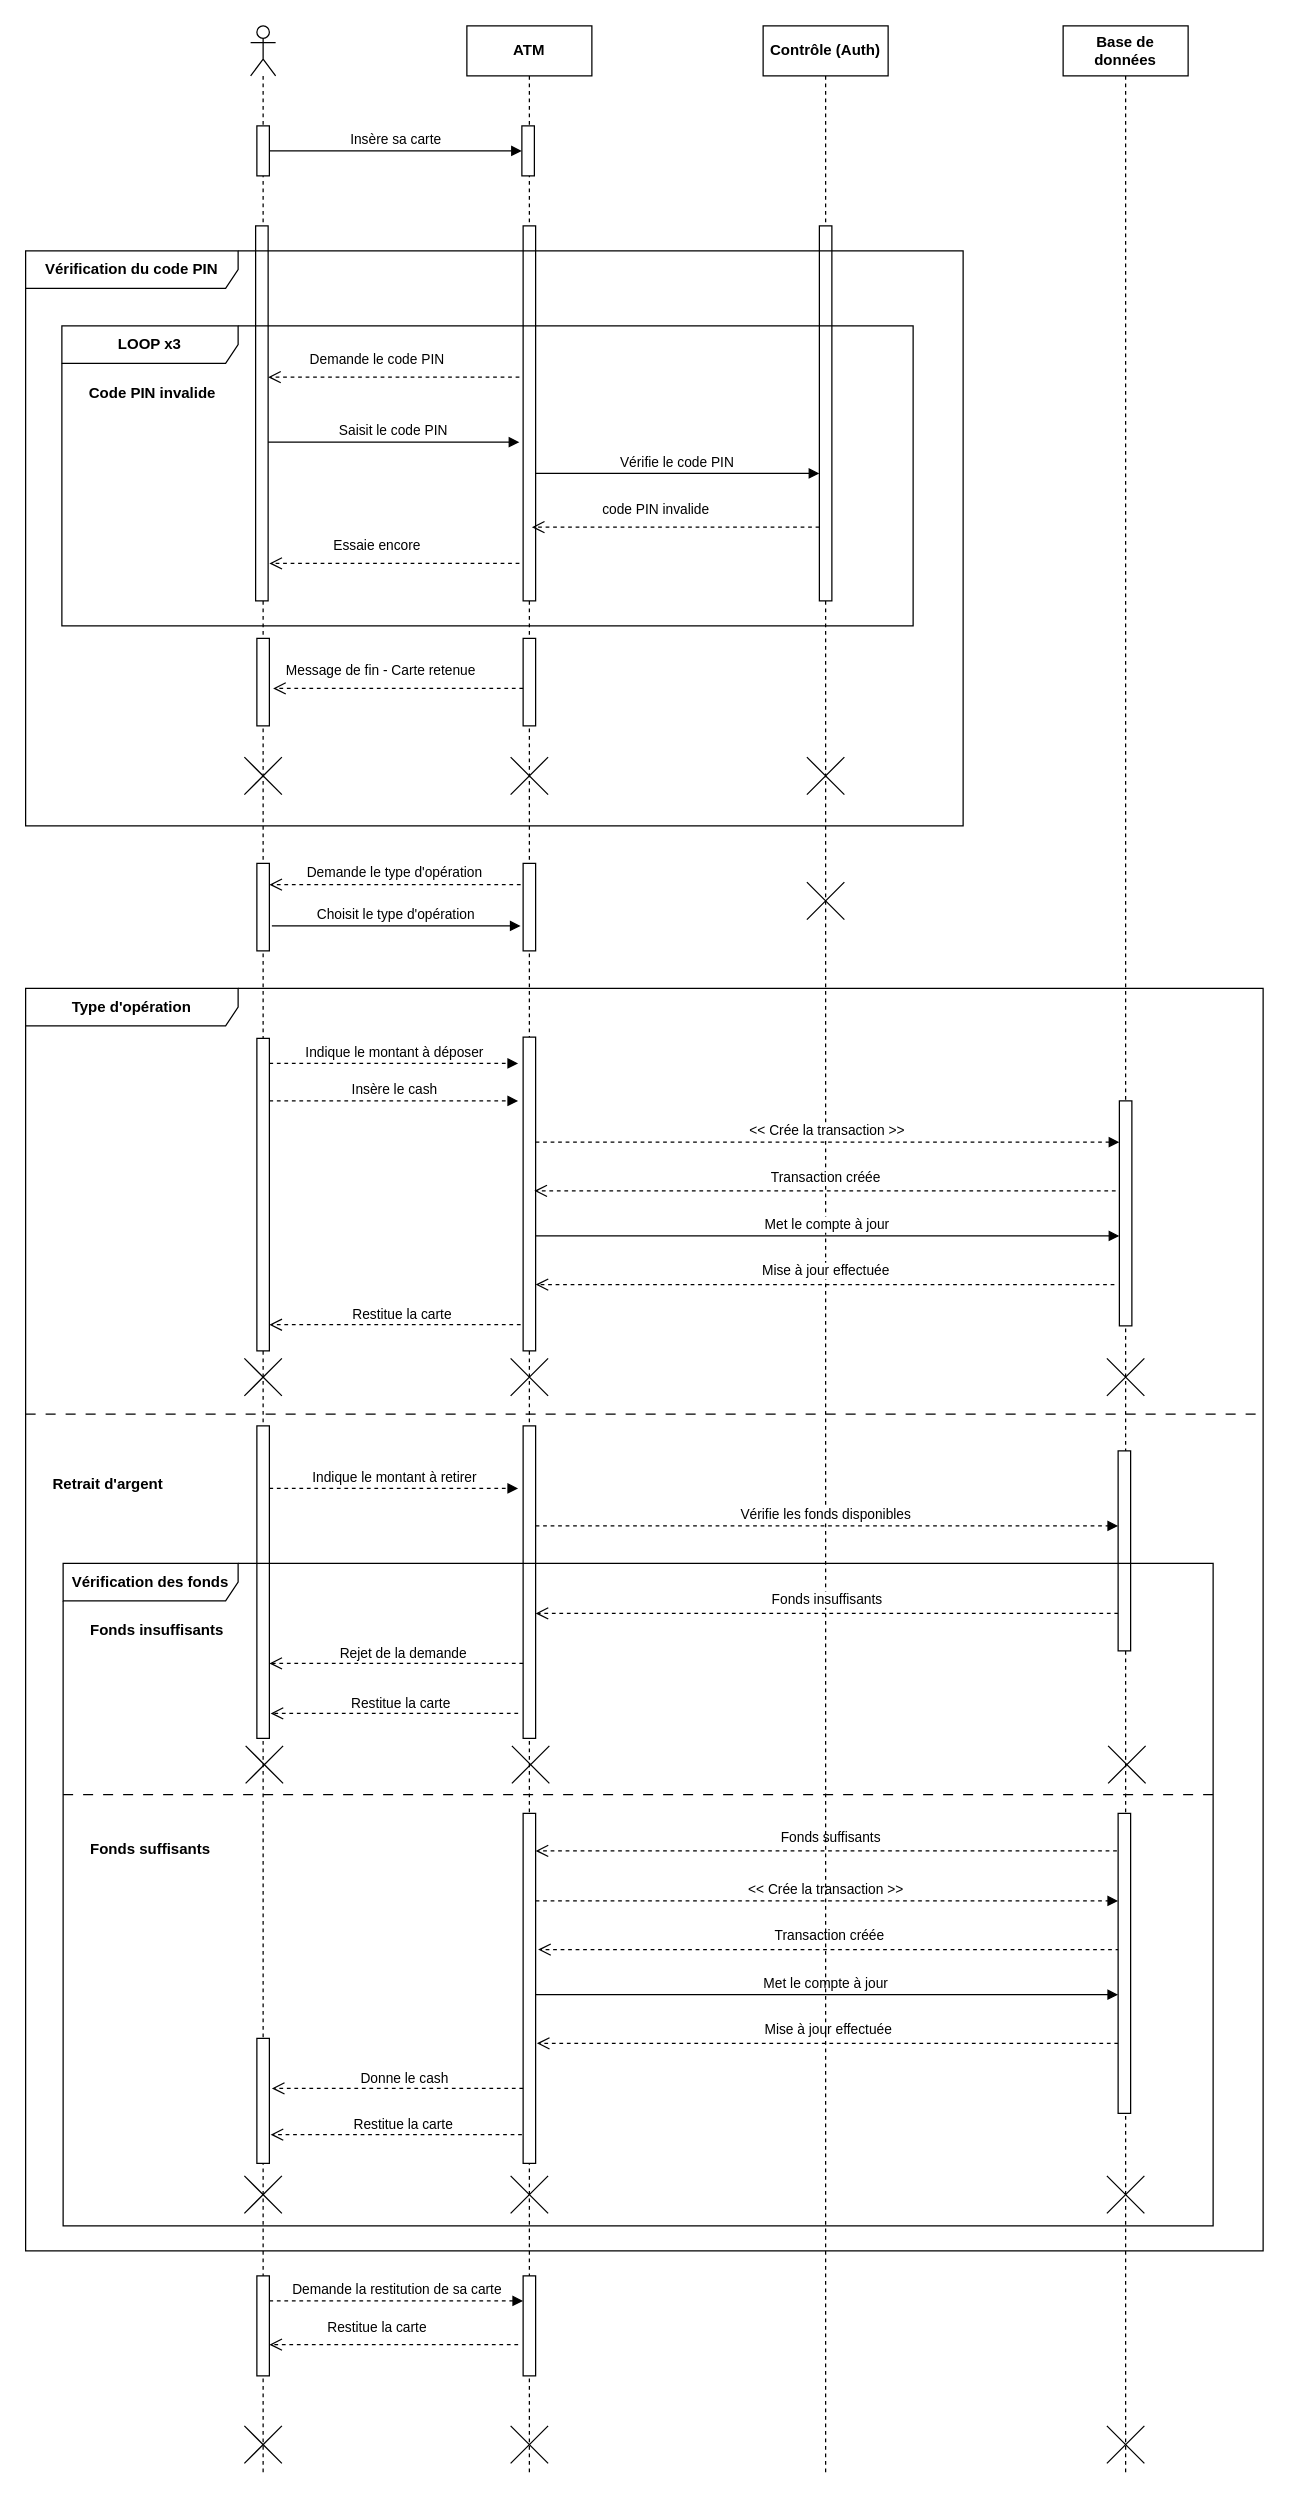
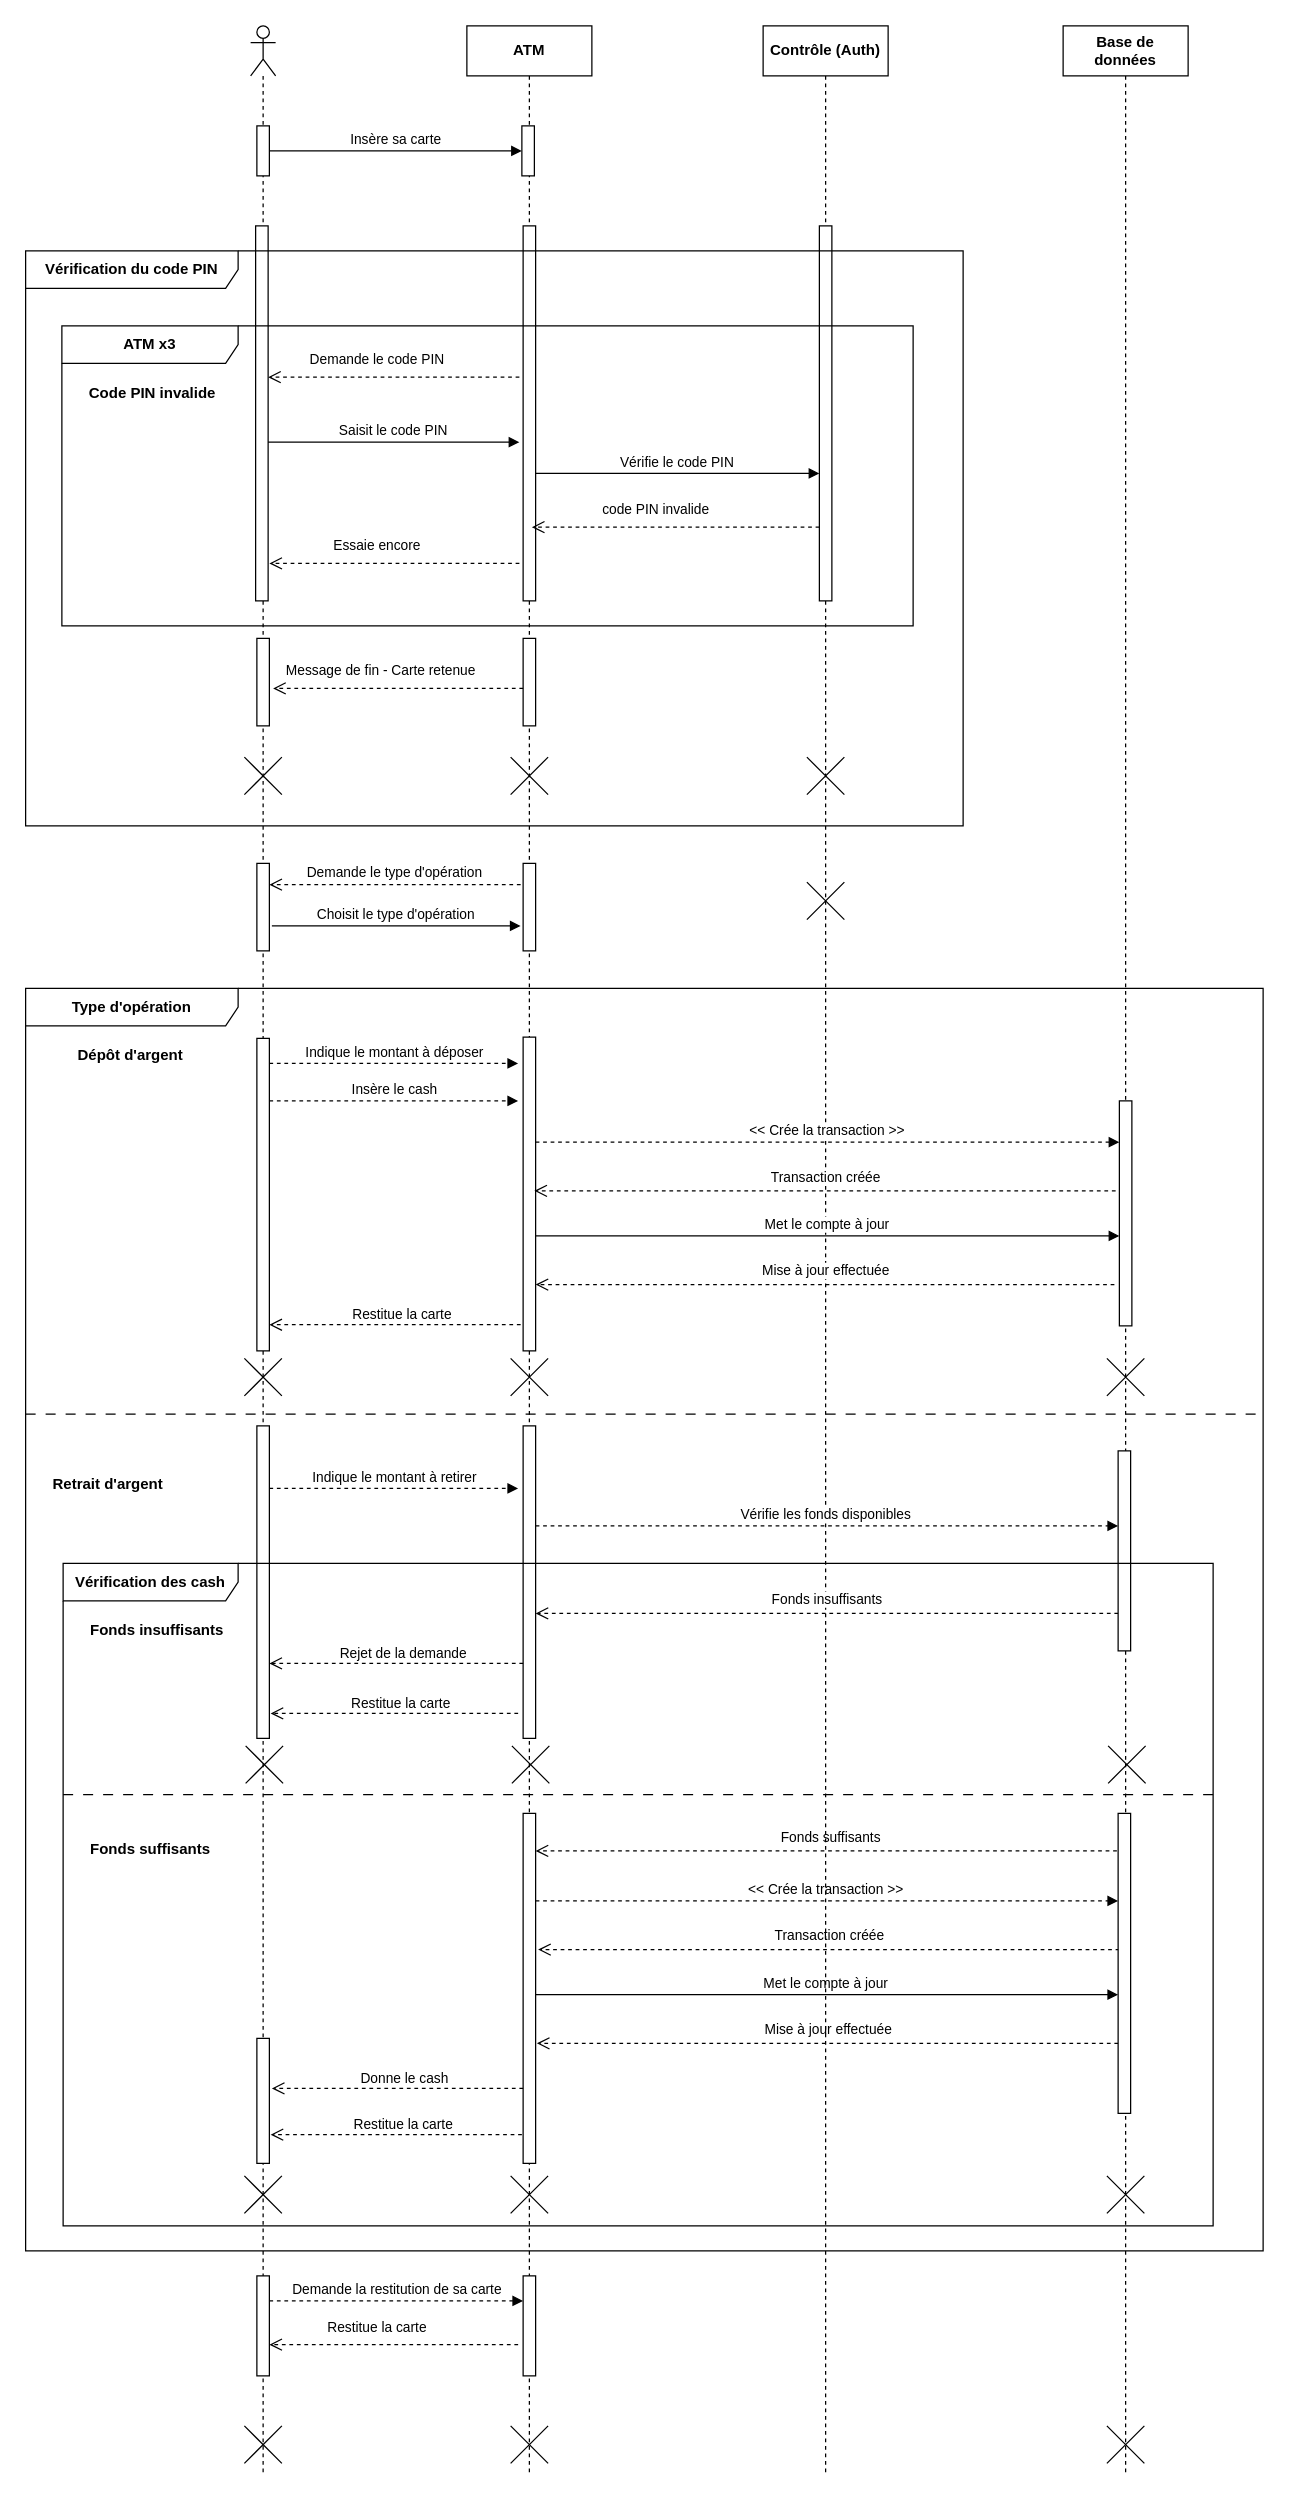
- <mxCell id="52" value="&lt;b&gt;LOOP x3&lt;/b&gt;" style="shape=umlFrame;whiteSpace=wrap;html=1;pointerEvents=0;recursiveResize=0;container=0;collapsible=0;width=141;height=30;" parent="1" vertex="1"><mxGeometry x="49" y="260" width="681" height="240" as="geometry" /></mxCell>
+ <mxCell id="52" value="&lt;b&gt;ATM x3&lt;/b&gt;" style="shape=umlFrame;whiteSpace=wrap;html=1;pointerEvents=0;recursiveResize=0;container=0;collapsible=0;width=141;height=30;" parent="1" vertex="1"><mxGeometry x="49" y="260" width="681" height="240" as="geometry" /></mxCell>
+ <mxCell id="59" value="&lt;b&gt;Dépôt d'argent&lt;/b&gt;" style="text;html=1;" parent="1" vertex="1"><mxGeometry x="40" y="790" width="100" height="20" as="geometry"><mxPoint x="20" y="40" as="offset" /></mxGeometry></mxCell>
- <mxCell id="70" value="&lt;b&gt;Vérification des fonds&lt;/b&gt;" style="shape=umlFrame;whiteSpace=wrap;html=1;pointerEvents=0;recursiveResize=0;container=1;collapsible=0;width=140;height=30;" parent="1" vertex="1"><mxGeometry x="50" y="1250" width="920" height="530" as="geometry" /></mxCell>
+ <mxCell id="70" value="&lt;b&gt;Vérification des cash&lt;/b&gt;" style="shape=umlFrame;whiteSpace=wrap;html=1;pointerEvents=0;recursiveResize=0;container=1;collapsible=0;width=140;height=30;" parent="1" vertex="1"><mxGeometry x="50" y="1250" width="920" height="530" as="geometry" /></mxCell>
